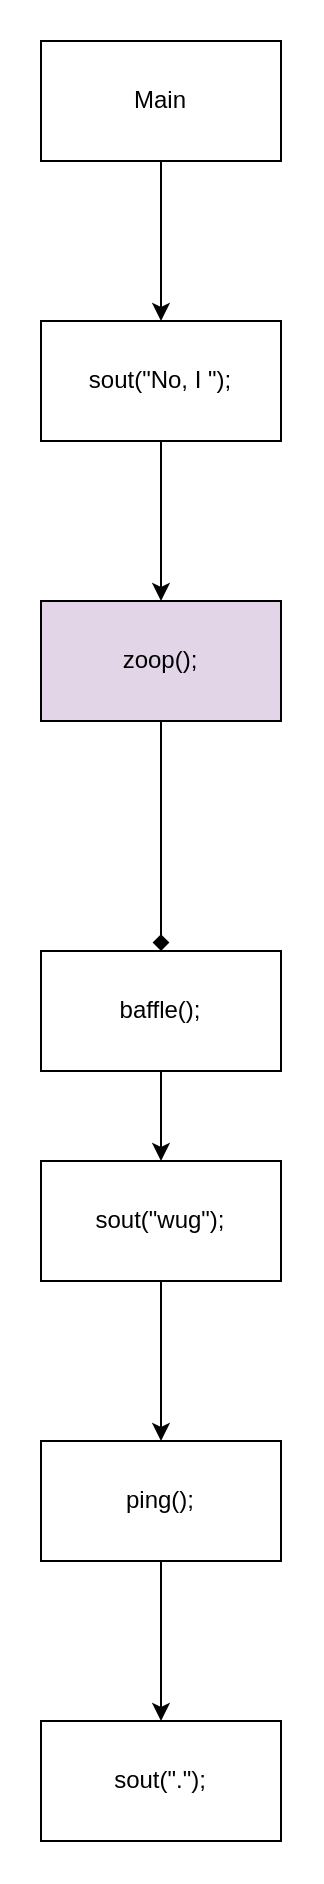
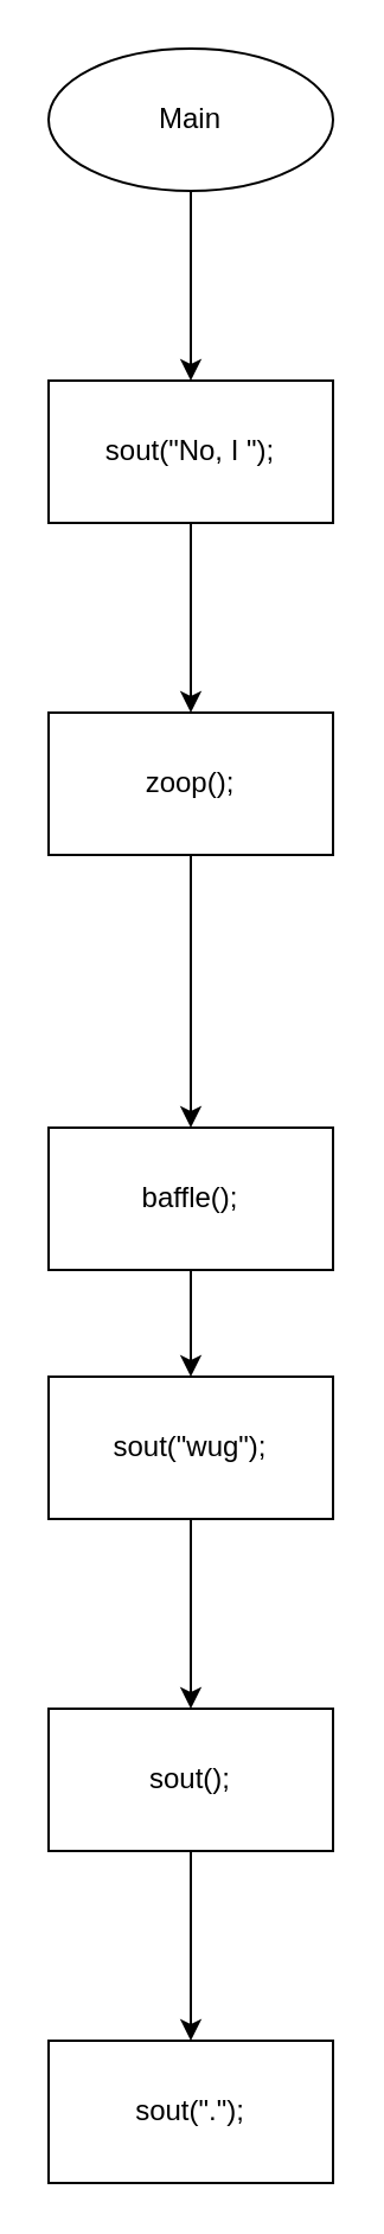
- <mxCell id="3" value="Main" style="whiteSpace=wrap;html=1;" vertex="1" parent="1"><mxGeometry x="20" y="20" width="120" height="60" as="geometry" /></mxCell>
+ <mxCell id="3" value="Main" style="ellipse;whiteSpace=wrap;html=1;" vertex="1" parent="1"><mxGeometry x="20" y="20" width="120" height="60" as="geometry" /></mxCell>
- <mxCell id="7" value="zoop();" style="whiteSpace=wrap;html=1;fillColor=#e1d5e7;" vertex="1" parent="1"><mxGeometry x="20" y="300" width="120" height="60" as="geometry" /></mxCell>
+ <mxCell id="7" value="zoop();" style="whiteSpace=wrap;html=1;" vertex="1" parent="1"><mxGeometry x="20" y="300" width="120" height="60" as="geometry" /></mxCell>
- <mxCell id="6" value="" style="edgeStyle=orthogonalEdgeStyle;rounded=0;orthogonalLoop=1;jettySize=auto;html=1;endArrow=diamond;" edge="1" parent="1" source="7" target="9"><mxGeometry relative="1" as="geometry" /></mxCell>
+ <mxCell id="6" value="" style="edgeStyle=orthogonalEdgeStyle;rounded=0;orthogonalLoop=1;jettySize=auto;html=1;" edge="1" parent="1" source="7" target="9"><mxGeometry relative="1" as="geometry" /></mxCell>
- <mxCell id="13" value="ping();" style="whiteSpace=wrap;html=1;" vertex="1" parent="1"><mxGeometry x="20" y="720" width="120" height="60" as="geometry" /></mxCell>
+ <mxCell id="13" value="sout();" style="whiteSpace=wrap;html=1;" vertex="1" parent="1"><mxGeometry x="20" y="720" width="120" height="60" as="geometry" /></mxCell>
